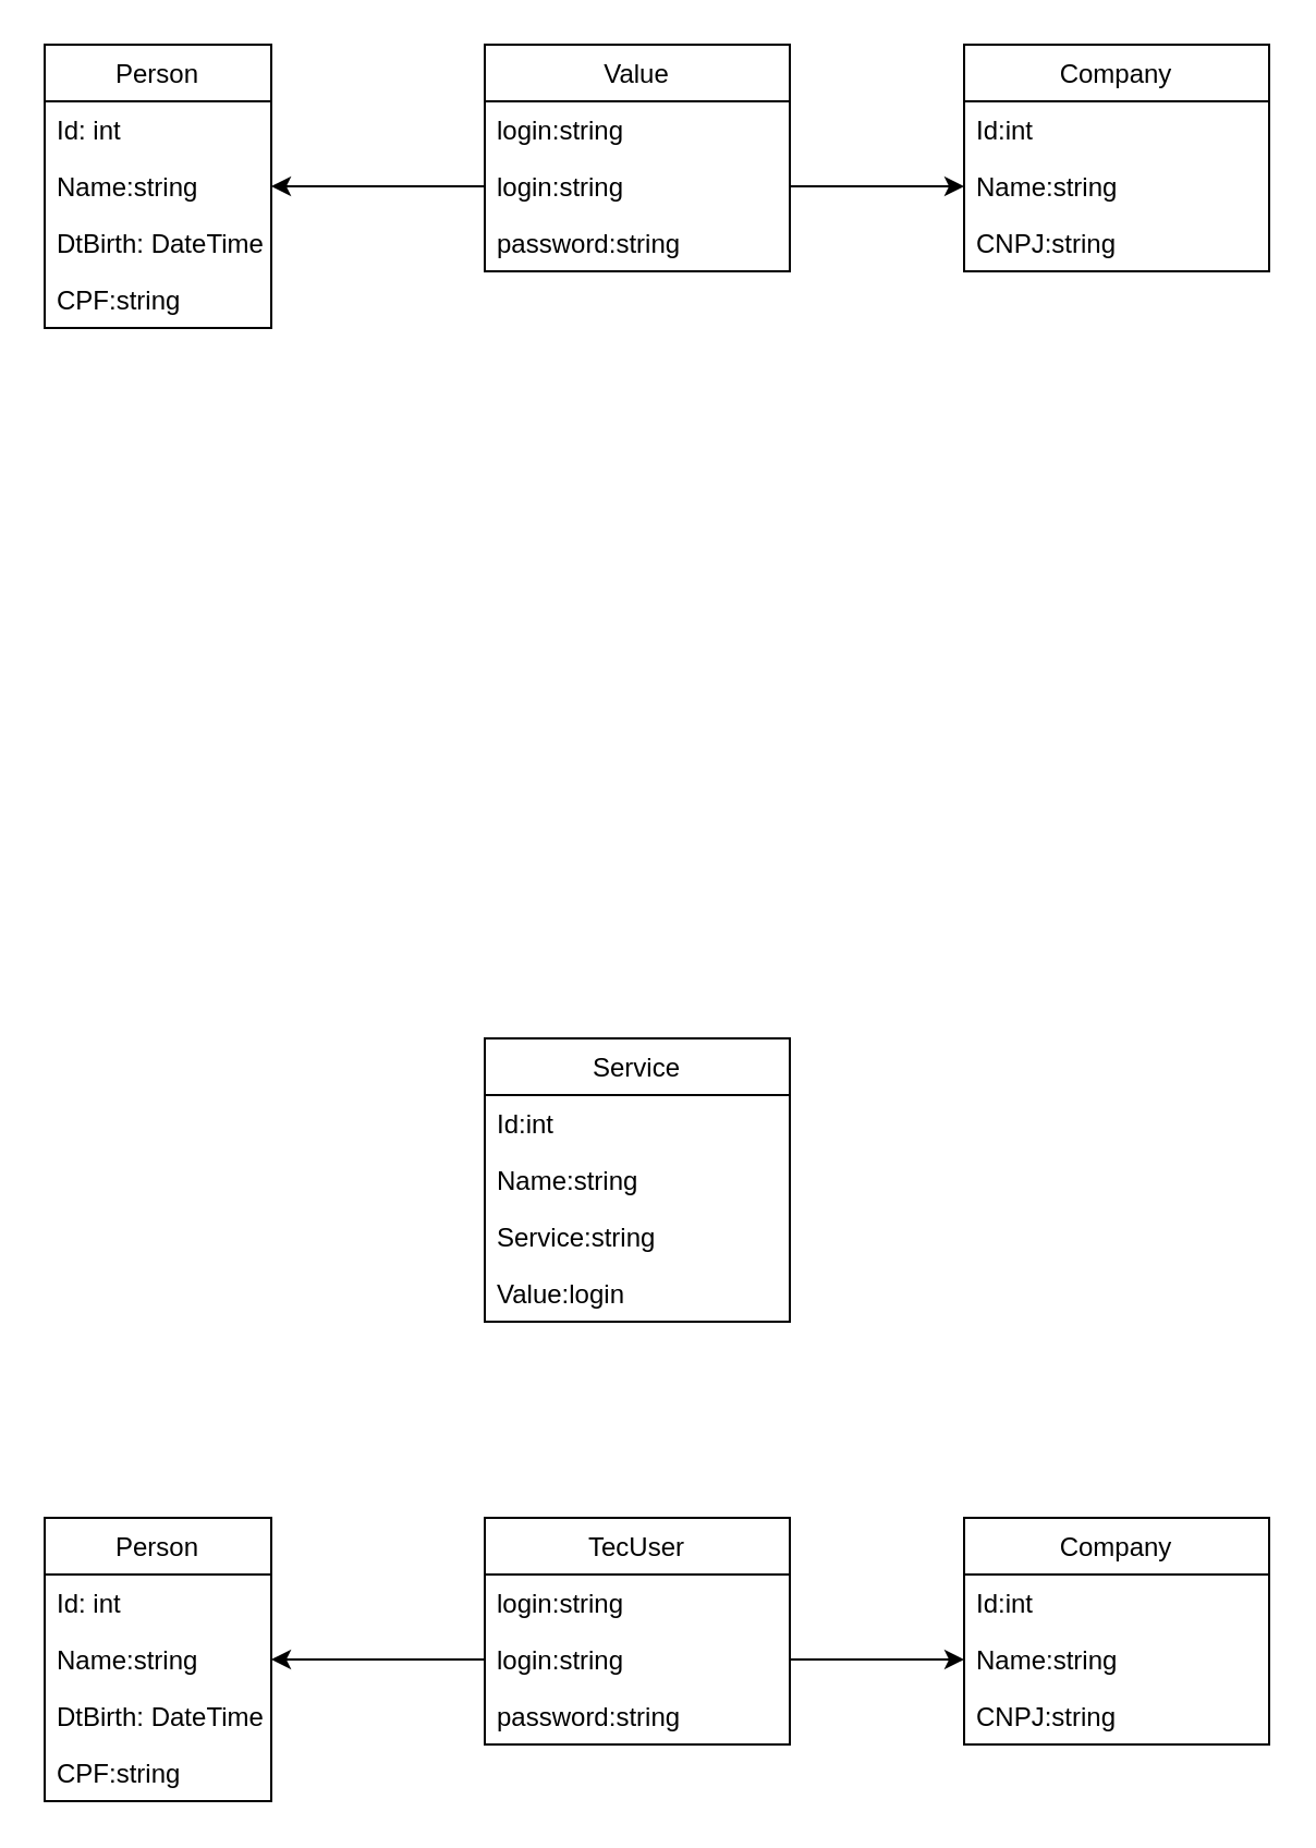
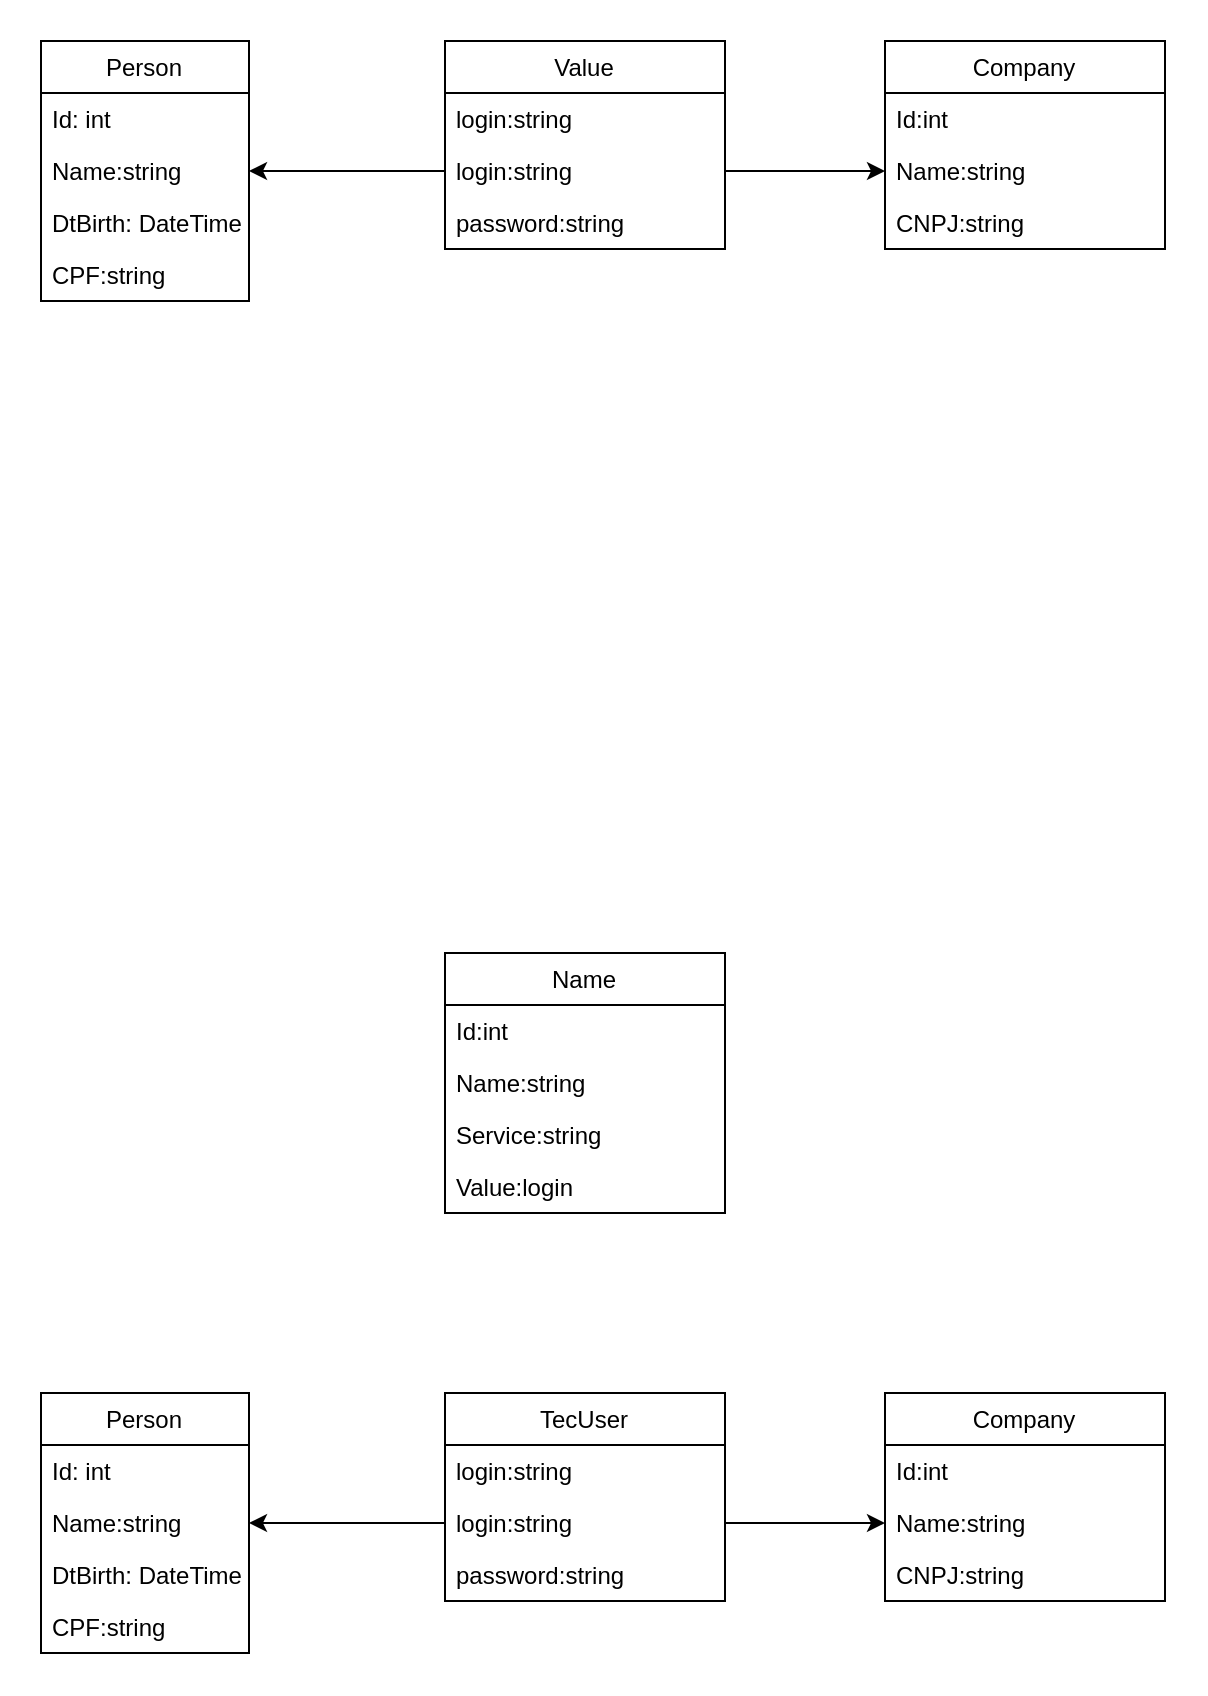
- <mxCell id="32" value="Service" style="swimlane;fontStyle=0;childLayout=stackLayout;horizontal=1;startSize=26;fillColor=none;horizontalStack=0;resizeParent=1;resizeParentMax=0;resizeLast=0;collapsible=1;marginBottom=0;" vertex="1" parent="1"><mxGeometry x="222" y="476" width="140" height="130" as="geometry" /></mxCell>
+ <mxCell id="32" value="Name" style="swimlane;fontStyle=0;childLayout=stackLayout;horizontal=1;startSize=26;fillColor=none;horizontalStack=0;resizeParent=1;resizeParentMax=0;resizeLast=0;collapsible=1;marginBottom=0;" vertex="1" parent="1"><mxGeometry x="222" y="476" width="140" height="130" as="geometry" /></mxCell>
